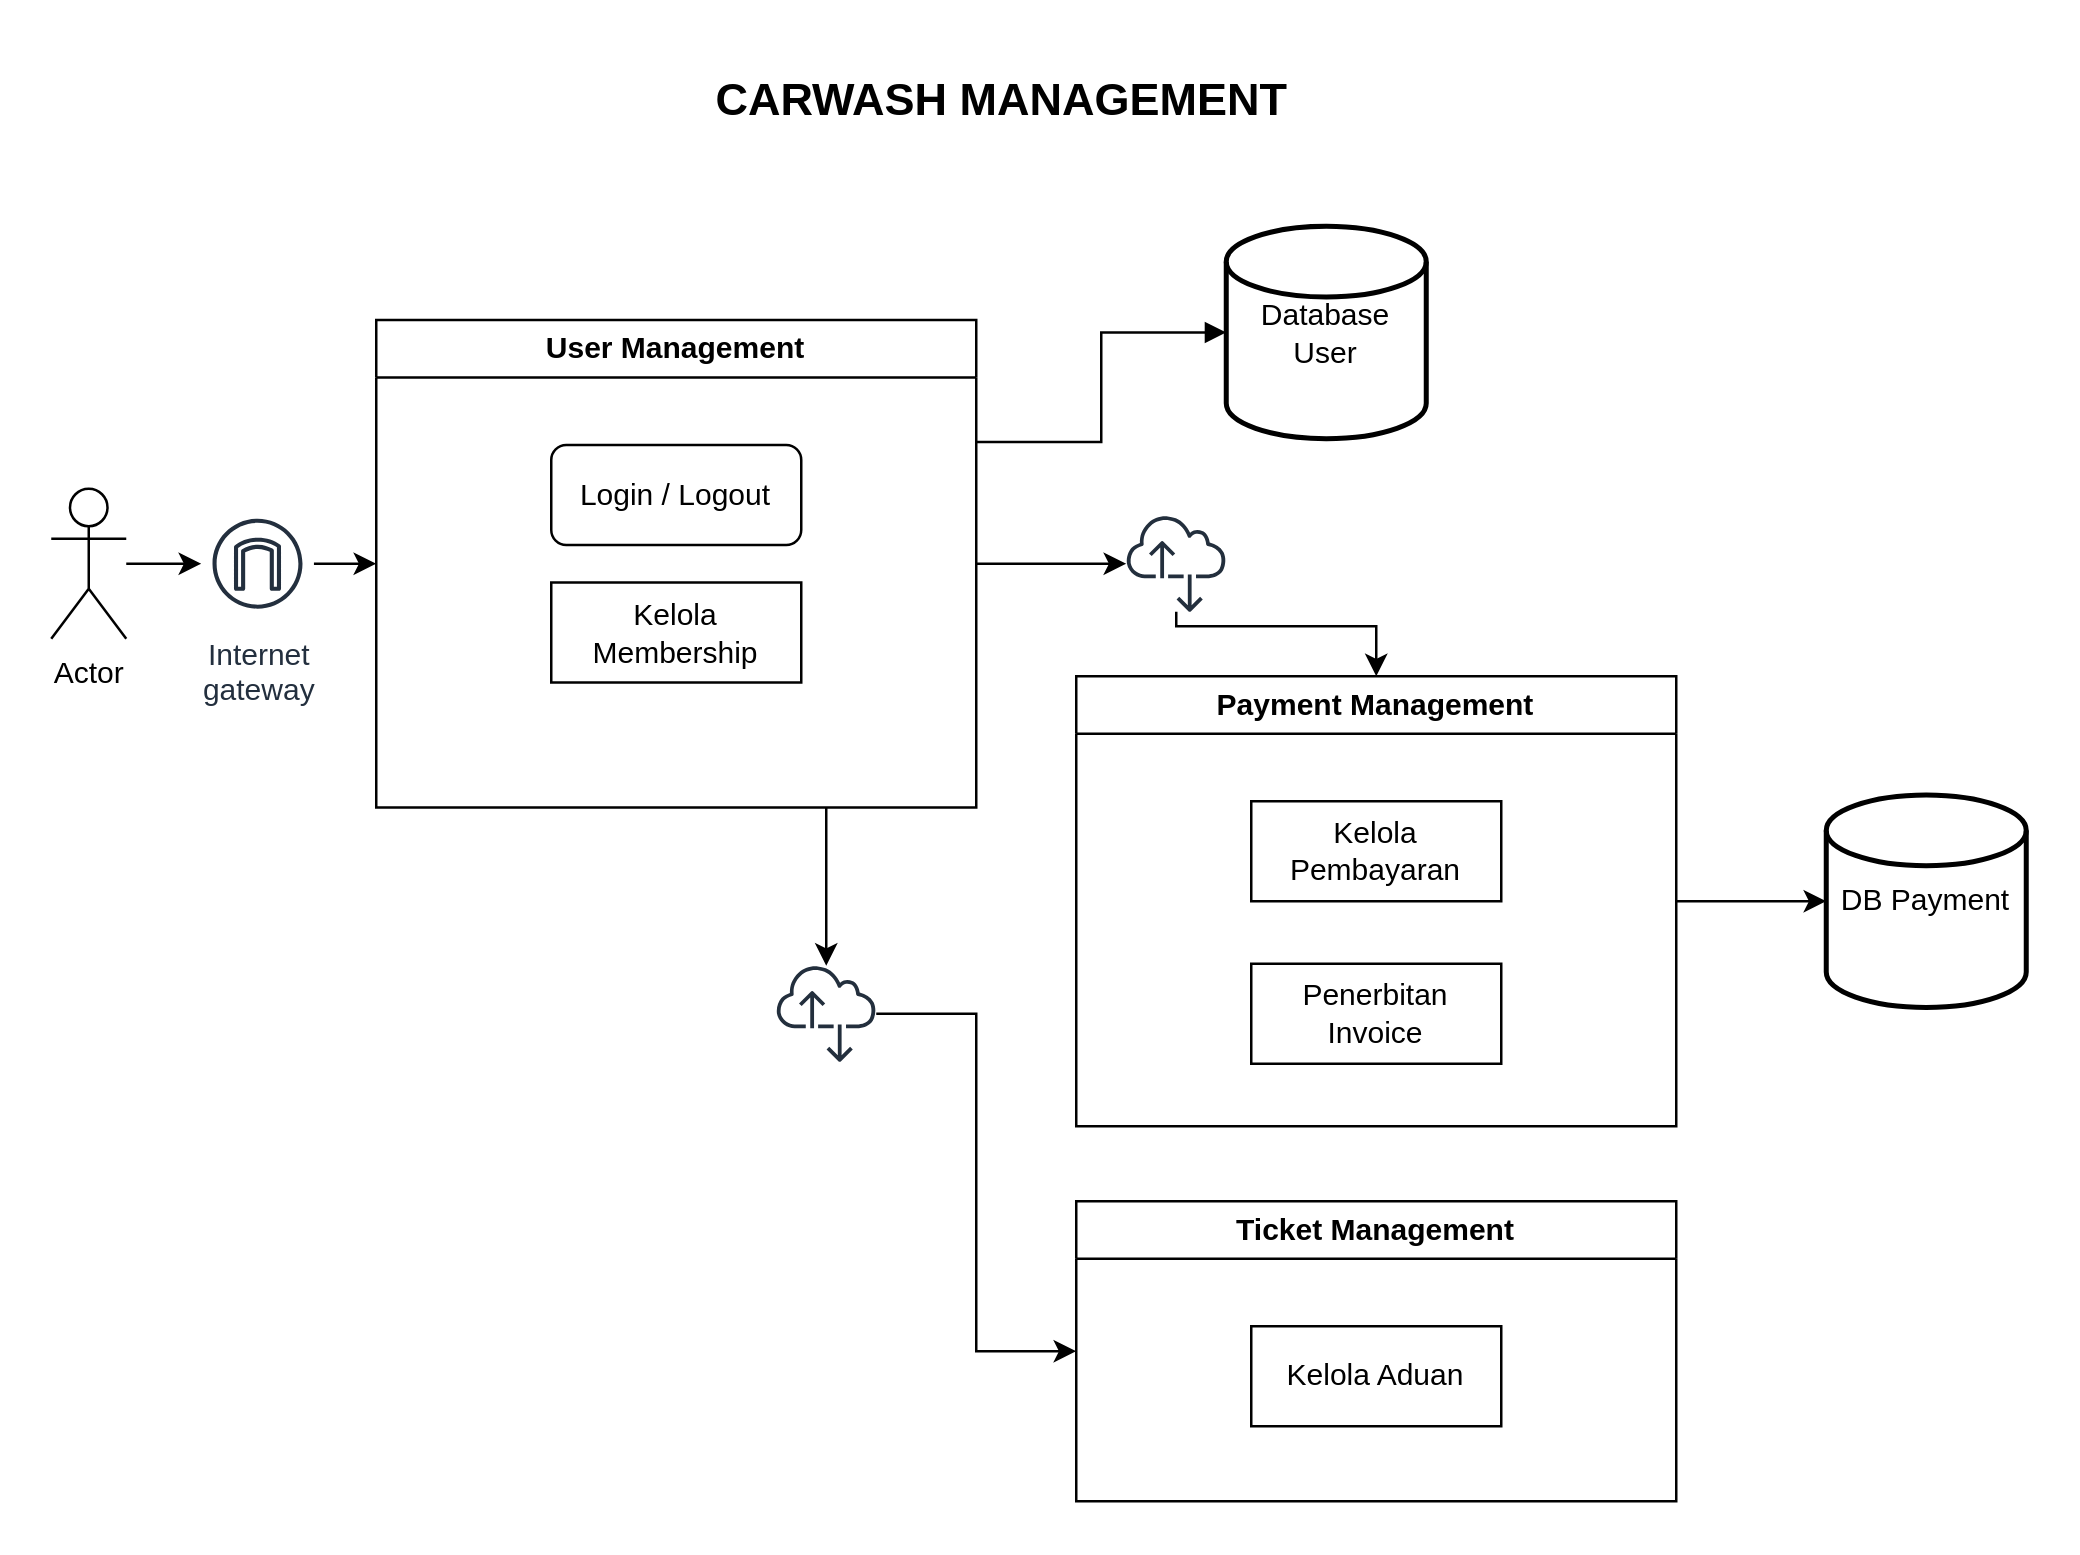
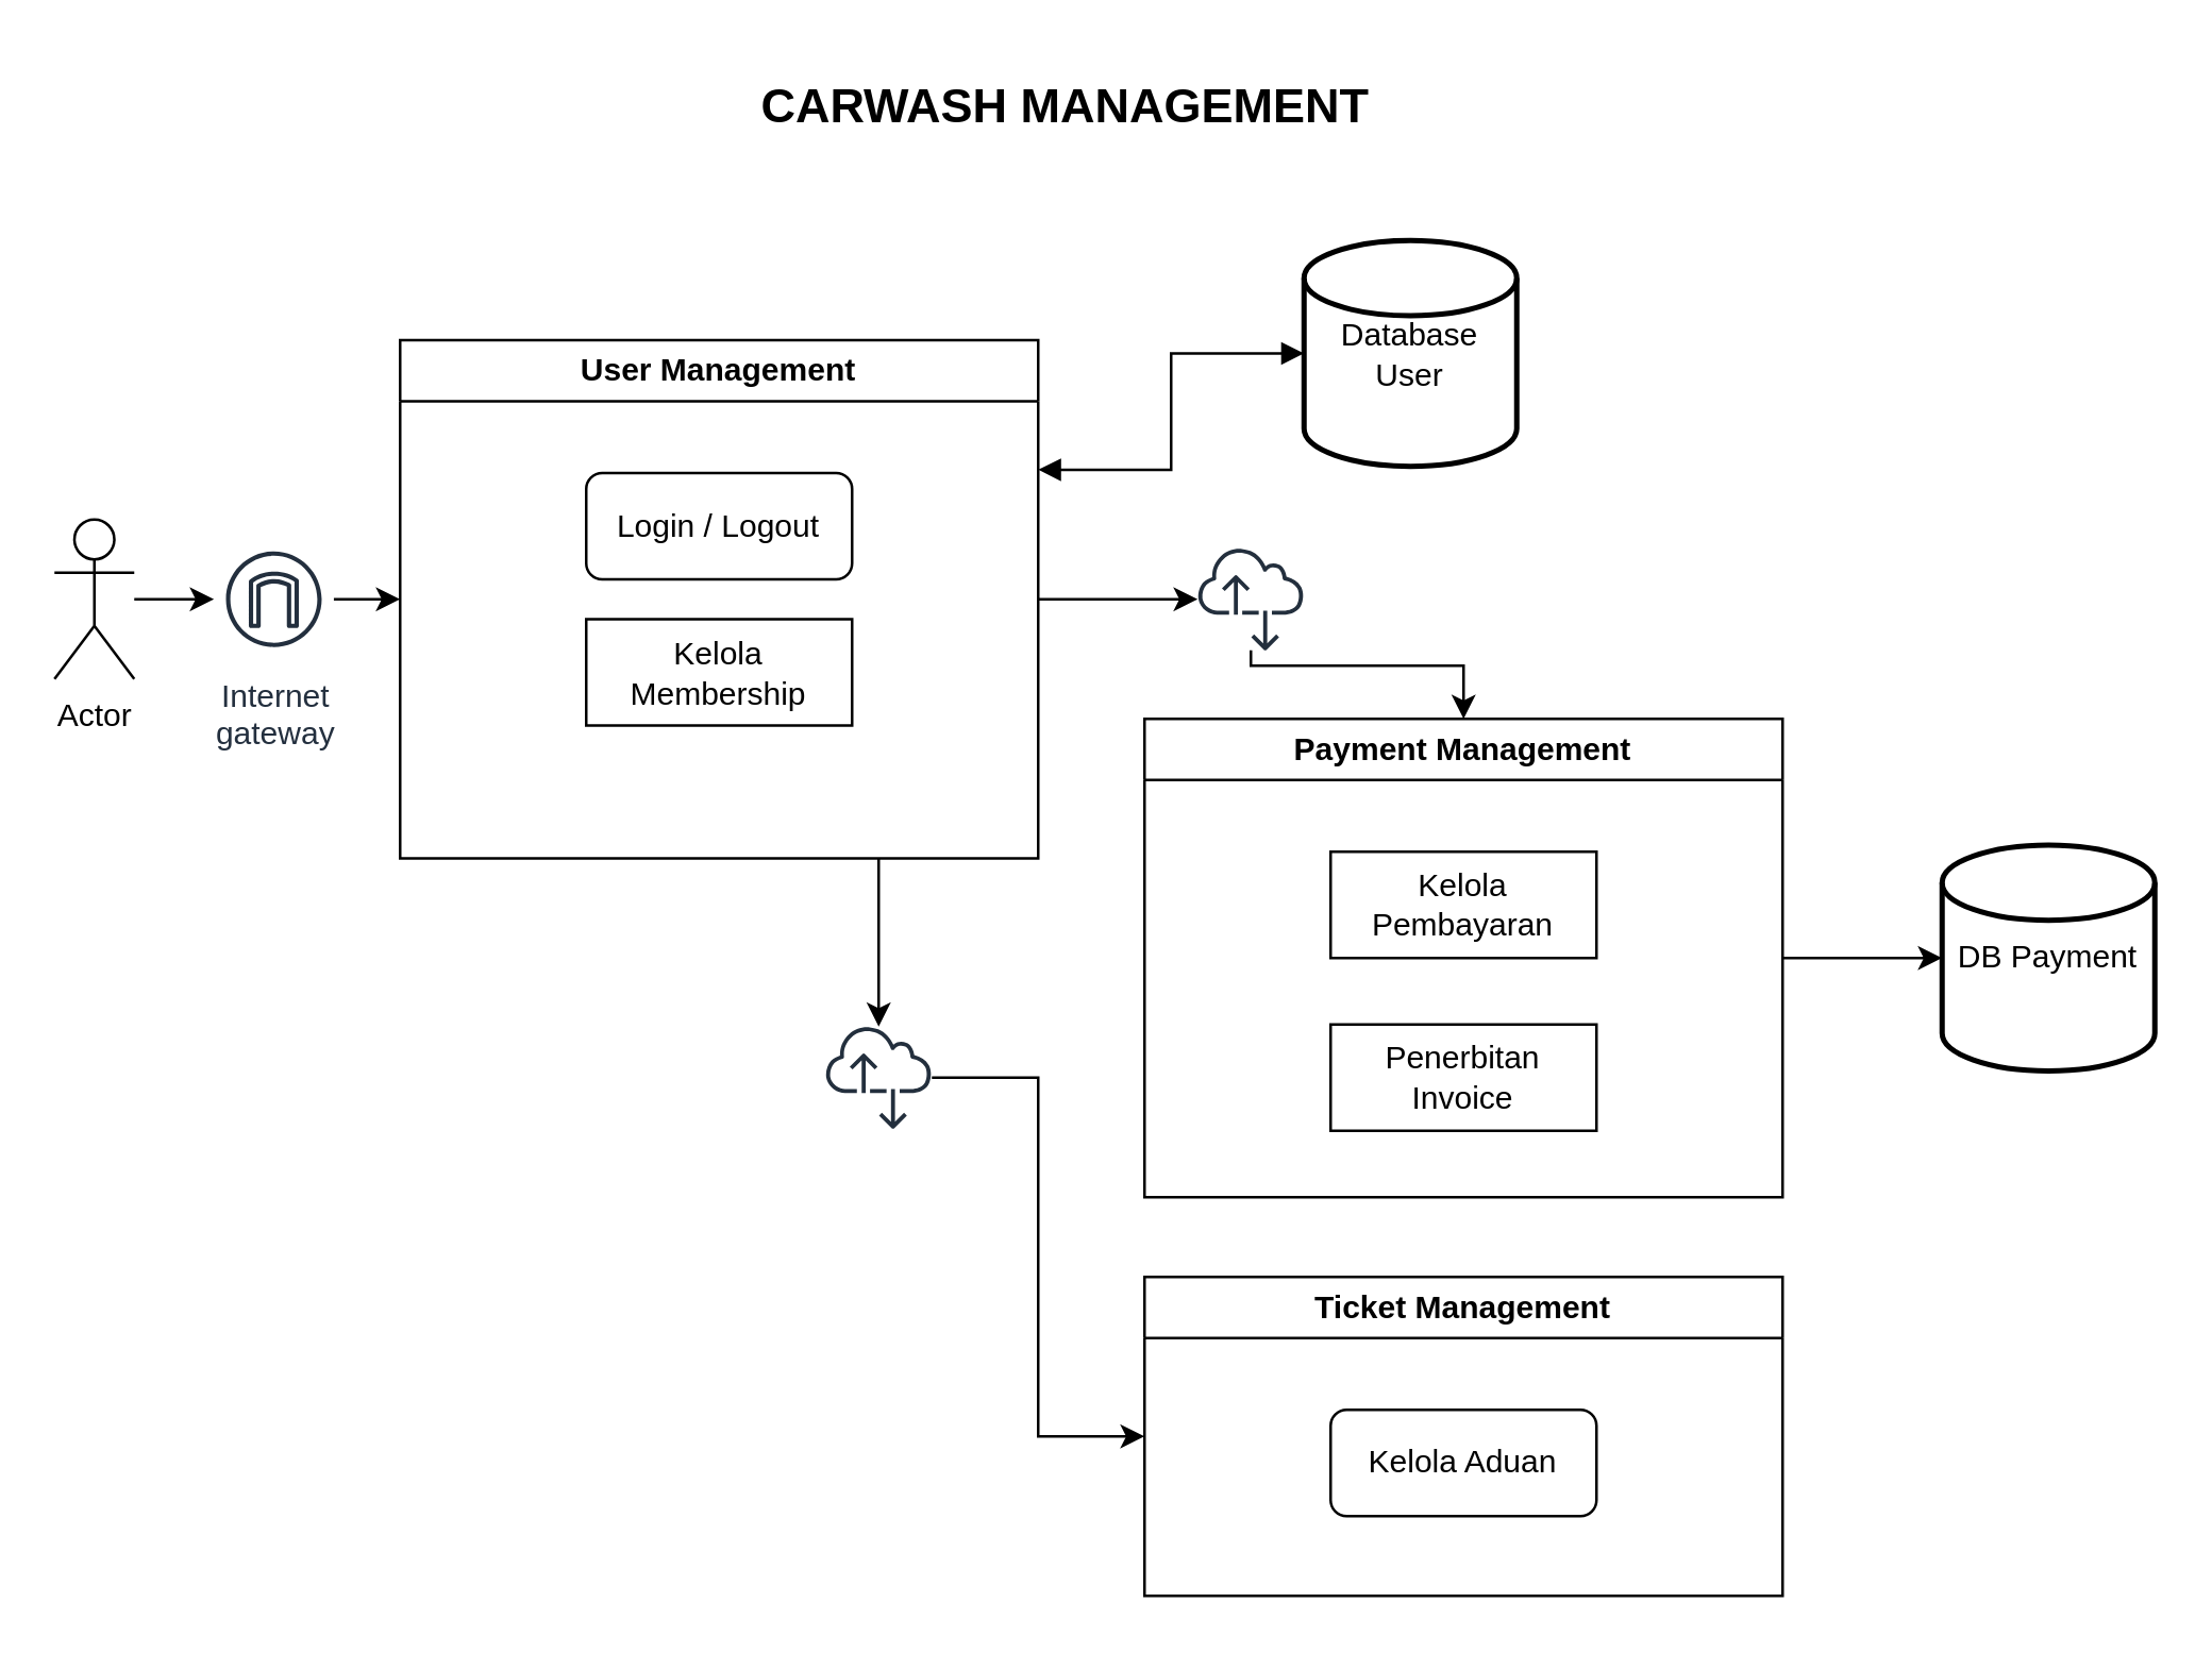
- <mxCell id="8" style="edgeStyle=orthogonalEdgeStyle;rounded=0;orthogonalLoop=1;jettySize=auto;html=1;exitX=0;exitY=0.5;exitDx=0;exitDy=0;exitPerimeter=0;entryX=1;entryY=0.25;entryDx=0;entryDy=0;startArrow=block;startFill=1;endArrow=none;endFill=1;" edge="1" parent="1" source="9" target="5"><mxGeometry relative="1" as="geometry" /></mxCell>
+ <mxCell id="8" style="edgeStyle=orthogonalEdgeStyle;rounded=0;orthogonalLoop=1;jettySize=auto;html=1;exitX=0;exitY=0.5;exitDx=0;exitDy=0;exitPerimeter=0;entryX=1;entryY=0.25;entryDx=0;entryDy=0;startArrow=block;startFill=1;endArrow=block;endFill=1;" edge="1" parent="1" source="9" target="5"><mxGeometry relative="1" as="geometry" /></mxCell>
- <mxCell id="15" value="Kelola Aduan" style="rounded=0;whiteSpace=wrap;html=1;" vertex="1" parent="14"><mxGeometry x="70" y="50" width="100" height="40" as="geometry" /></mxCell>
+ <mxCell id="15" value="Kelola Aduan" style="whiteSpace=wrap;html=1;rounded=1;" vertex="1" parent="14"><mxGeometry x="70" y="50" width="100" height="40" as="geometry" /></mxCell>
